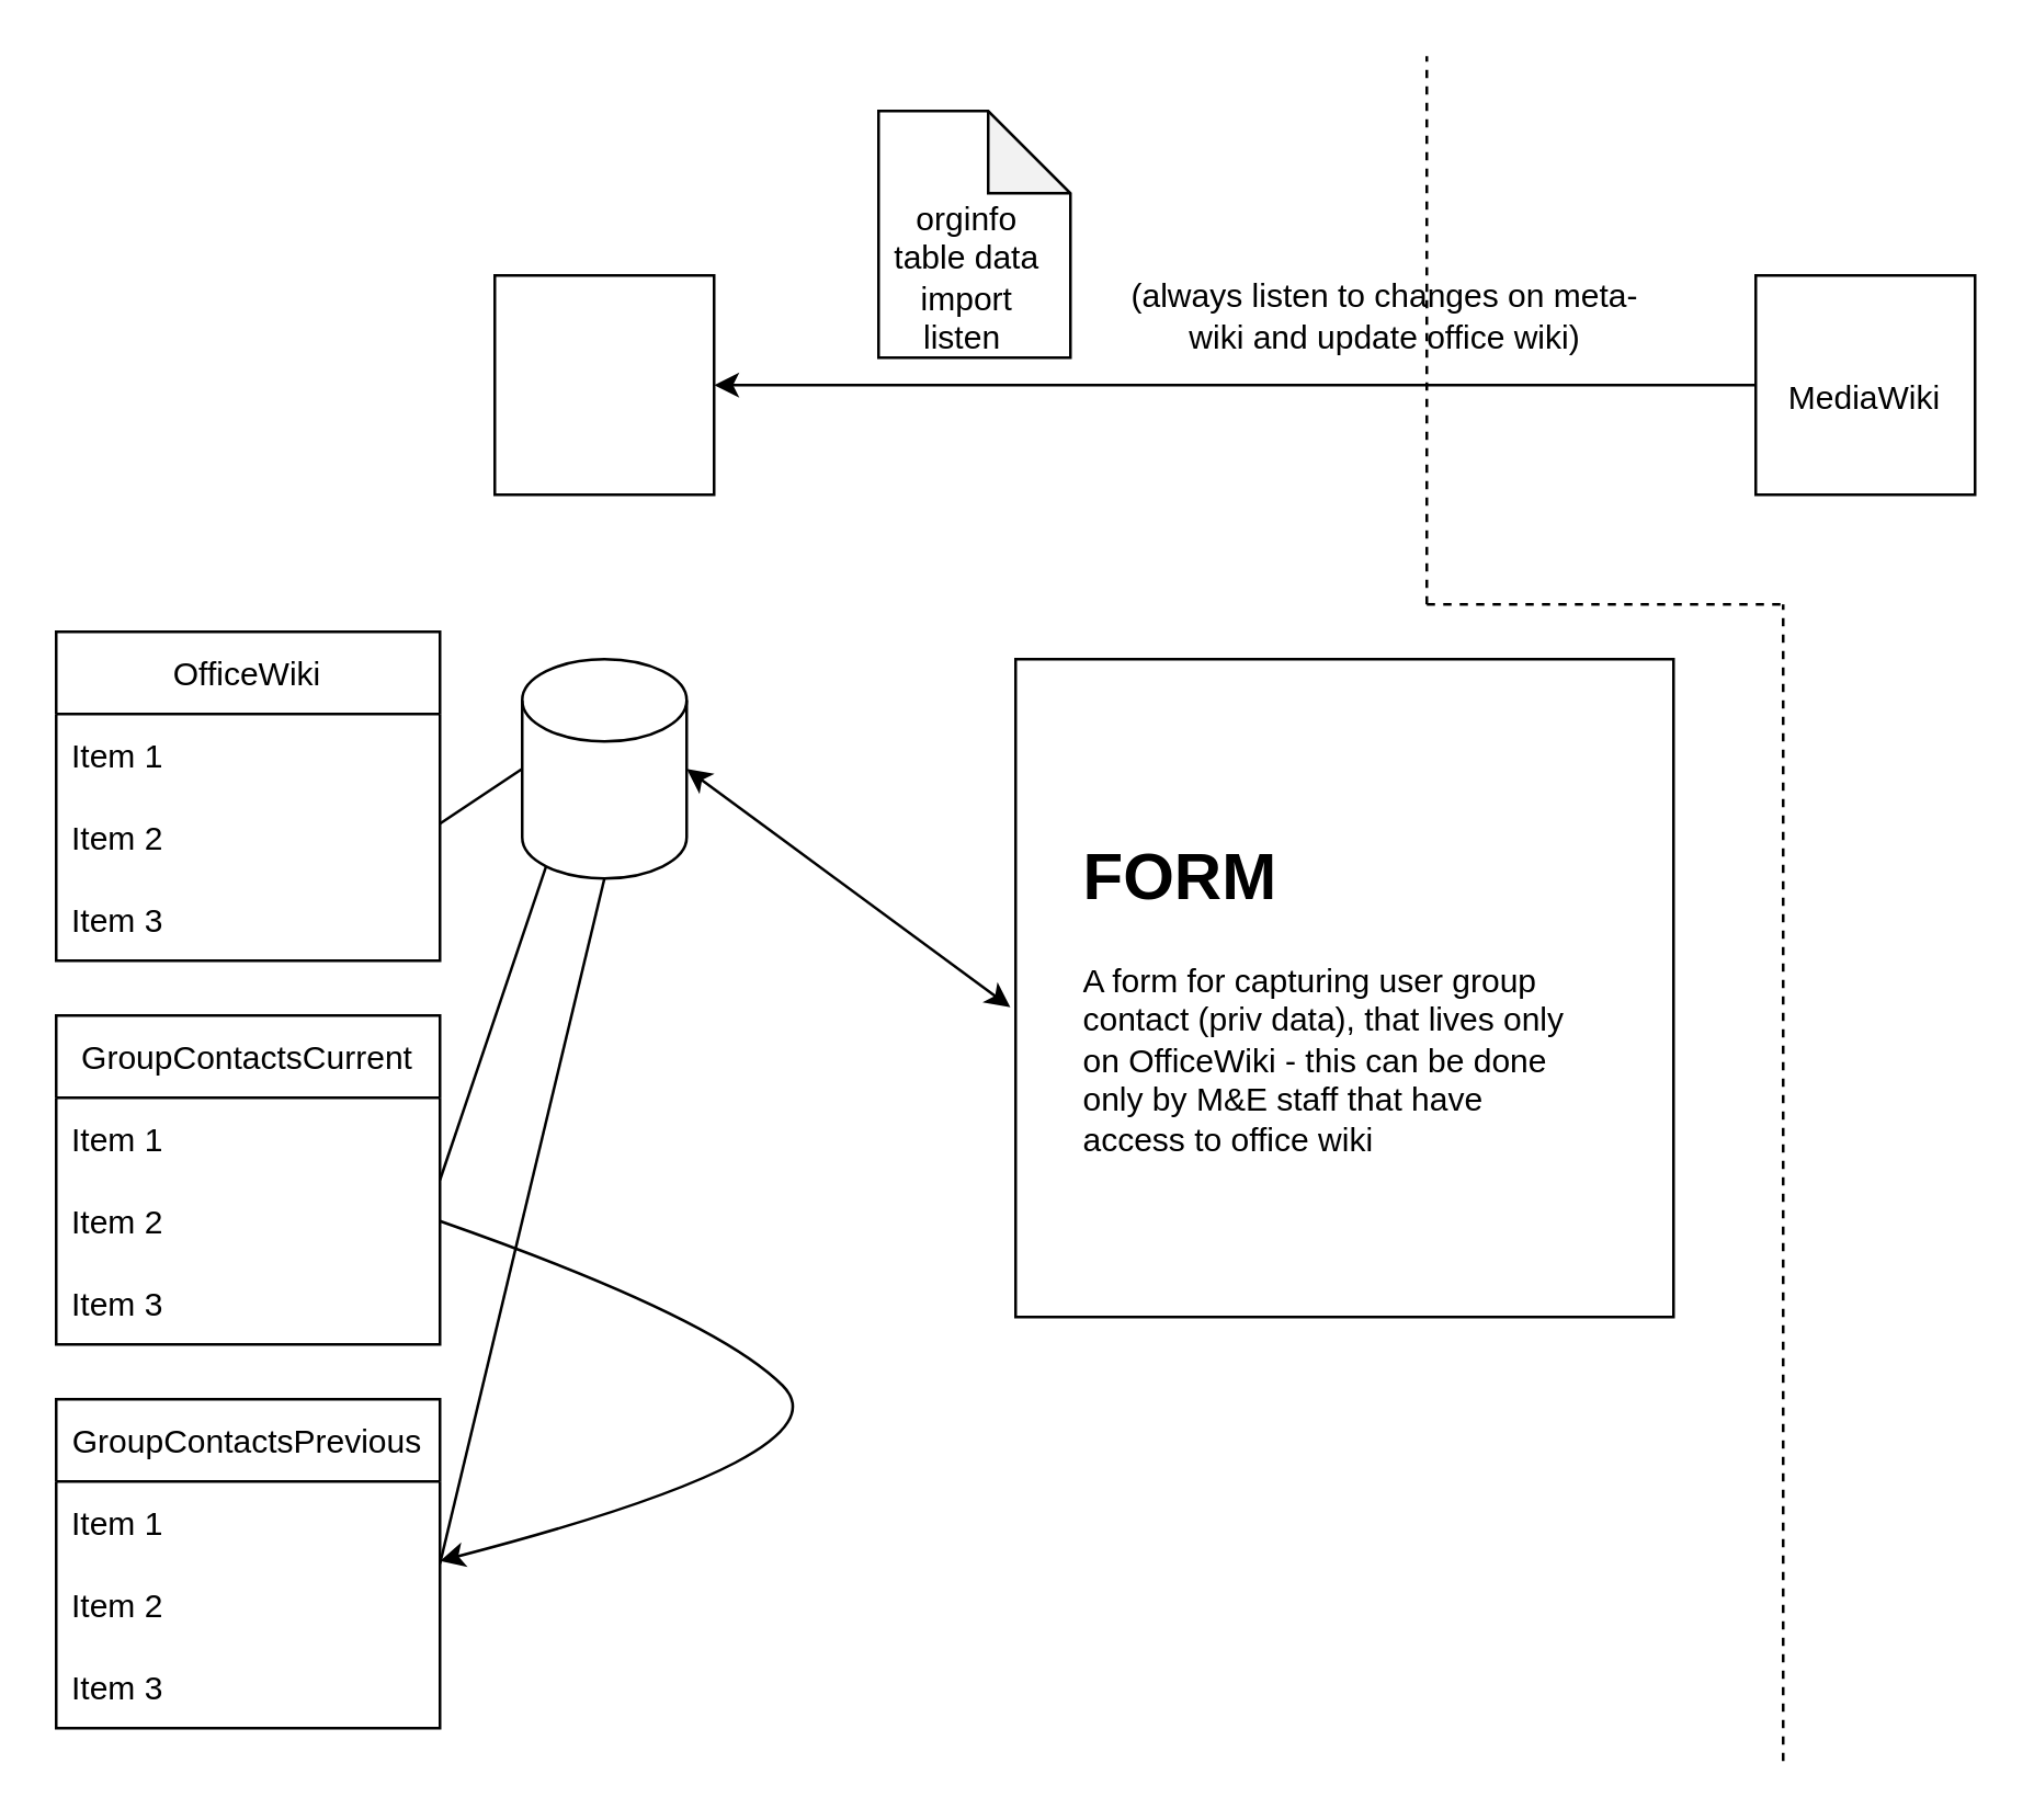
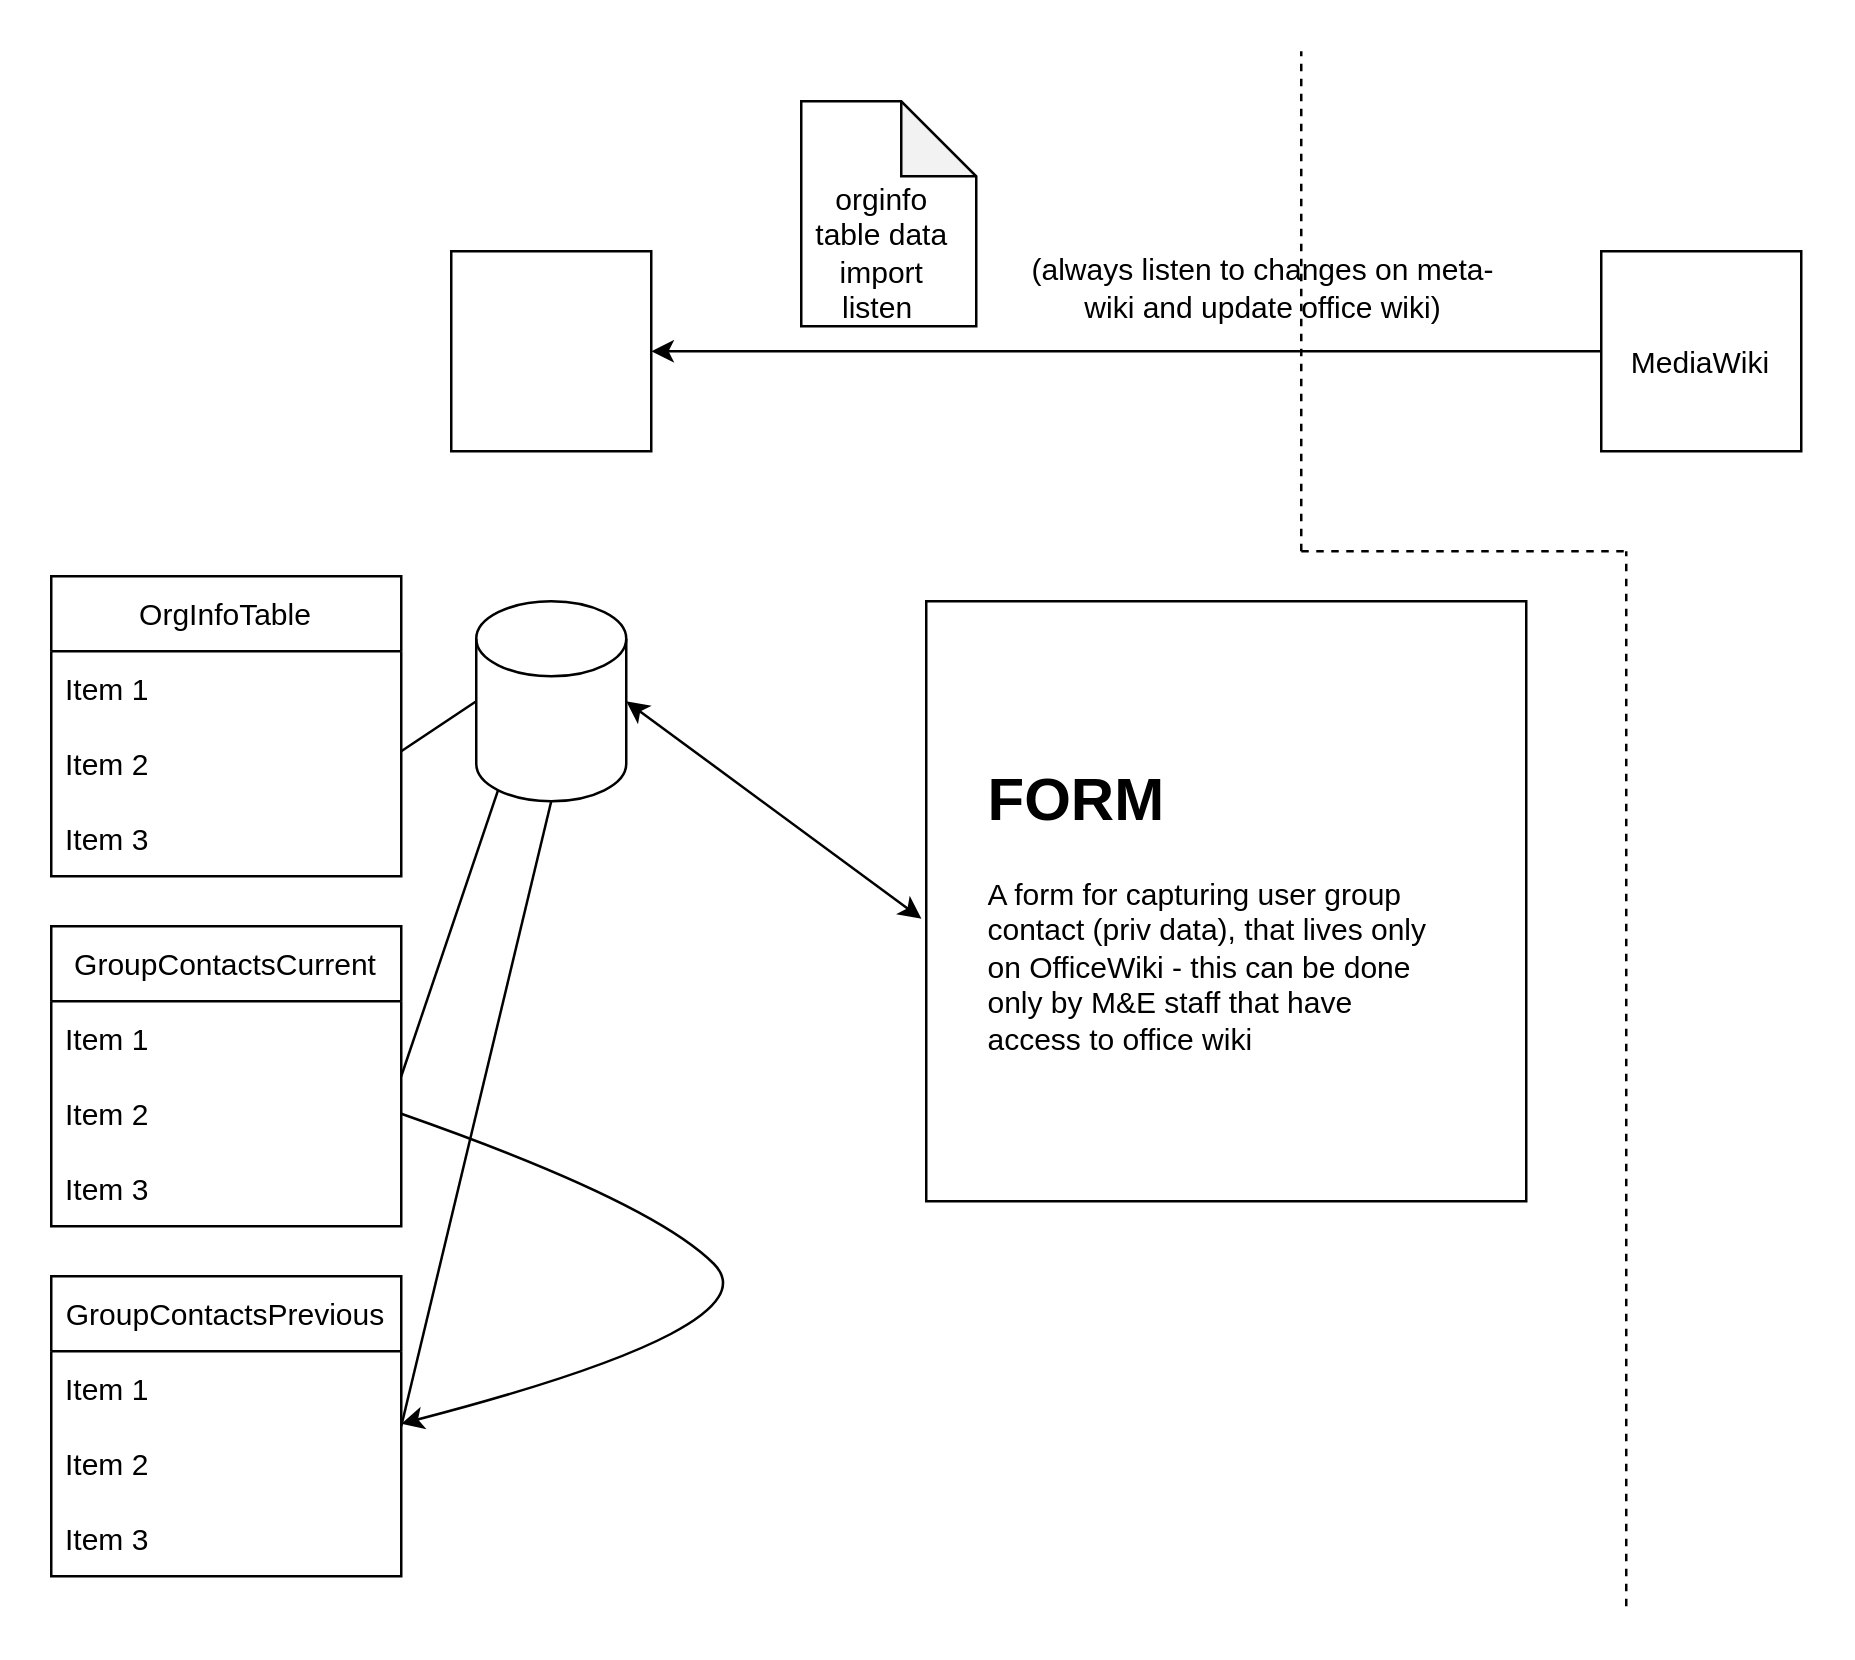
- <mxCell id="9" value="OfficeWiki" style="swimlane;fontStyle=0;childLayout=stackLayout;horizontal=1;startSize=30;horizontalStack=0;resizeParent=1;resizeParentMax=0;resizeLast=0;collapsible=1;marginBottom=0;" vertex="1" parent="1"><mxGeometry x="20" y="230" width="140" height="120" as="geometry" /></mxCell>
+ <mxCell id="9" value="OrgInfoTable" style="swimlane;fontStyle=0;childLayout=stackLayout;horizontal=1;startSize=30;horizontalStack=0;resizeParent=1;resizeParentMax=0;resizeLast=0;collapsible=1;marginBottom=0;" vertex="1" parent="1"><mxGeometry x="20" y="230" width="140" height="120" as="geometry" /></mxCell>
